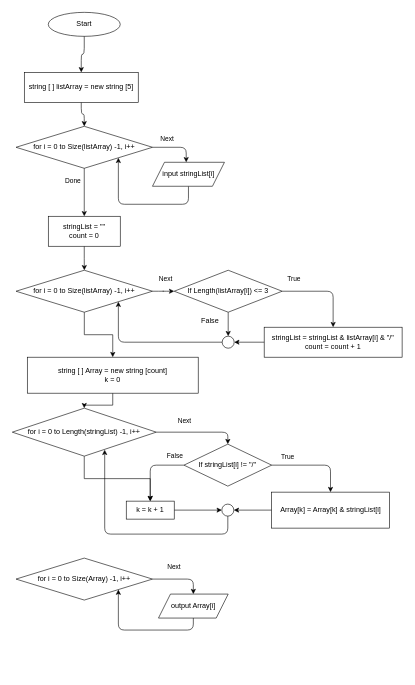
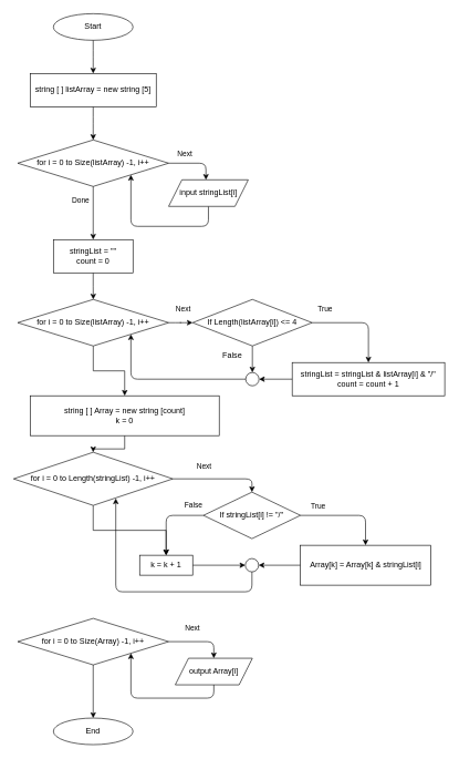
- <mxCell id="4" value="string [ ] listArray = new string [5]" style="rounded=0;whiteSpace=wrap;html=1;" vertex="1" parent="1"><mxGeometry x="40" y="120" width="190" height="50" as="geometry" /></mxCell>
+ <mxCell id="4" value="string [ ] listArray = new string [5]" style="rounded=0;whiteSpace=wrap;html=1;" vertex="1" parent="1"><mxGeometry x="45" y="110" width="190" height="50" as="geometry" /></mxCell>
- <mxCell id="20" value="If Length(listArray[i]) &amp;lt;= 3" style="rhombus;whiteSpace=wrap;html=1;" vertex="1" parent="1"><mxGeometry x="290" y="450" width="180" height="70" as="geometry" /></mxCell>
+ <mxCell id="20" value="If Length(listArray[i]) &amp;lt;= 4" style="rhombus;whiteSpace=wrap;html=1;" vertex="1" parent="1"><mxGeometry x="290" y="450" width="180" height="70" as="geometry" /></mxCell>
+ <mxCell id="46" style="edgeStyle=orthogonalEdgeStyle;rounded=0;orthogonalLoop=1;jettySize=auto;html=1;exitX=0.5;exitY=1;exitDx=0;exitDy=0;entryX=0.5;entryY=0;entryDx=0;entryDy=0;" edge="1" parent="1" source="47" target="50"><mxGeometry relative="1" as="geometry" /></mxCell>
+ <mxCell id="50" value="End" style="ellipse;whiteSpace=wrap;html=1;" vertex="1" parent="1"><mxGeometry x="80" y="1080" width="120" height="40" as="geometry" /></mxCell>
